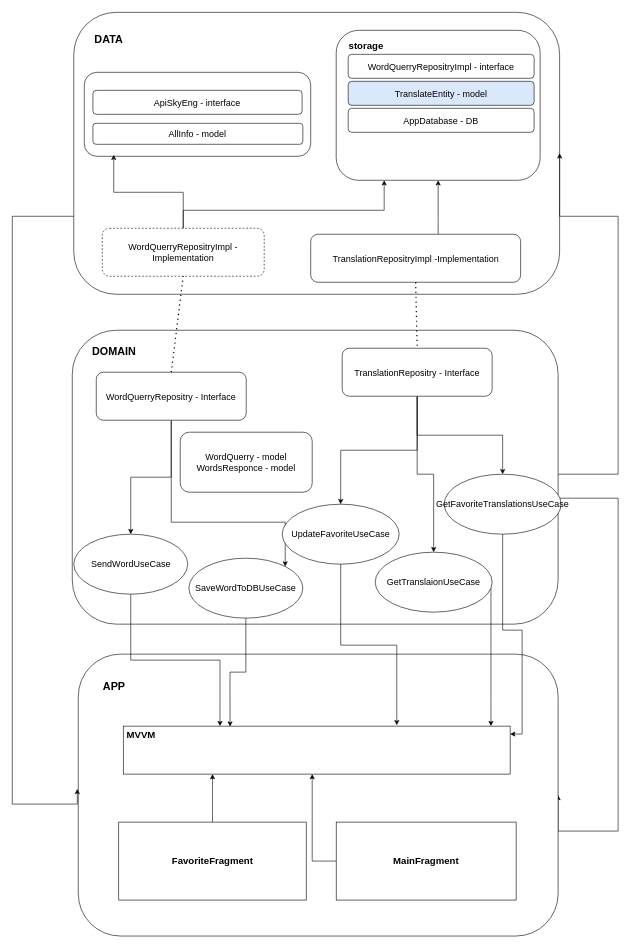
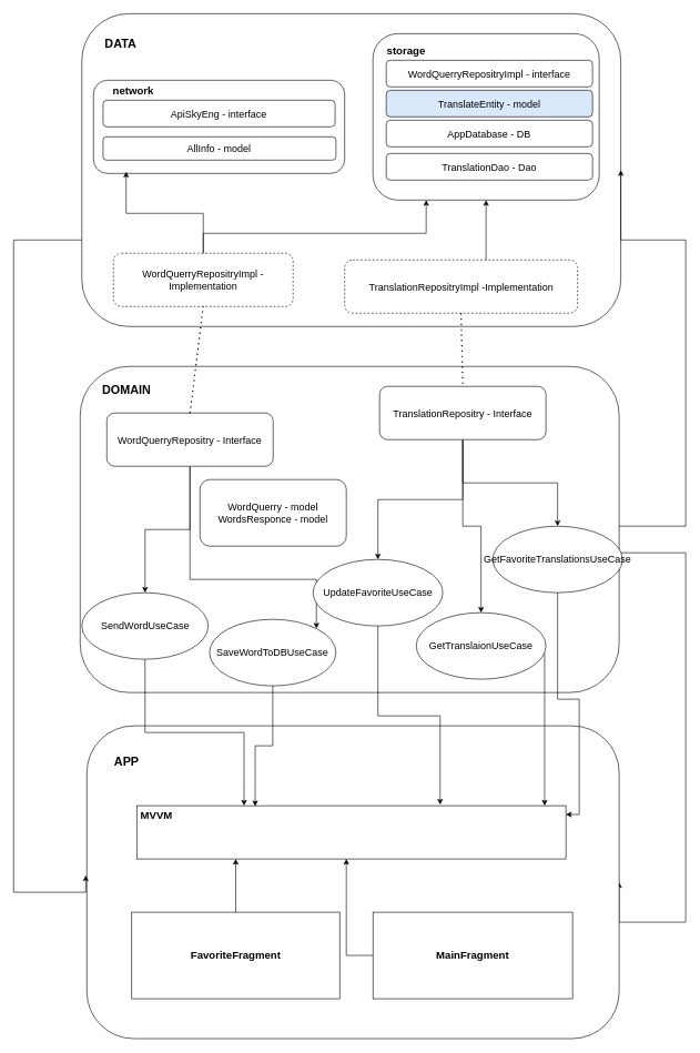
+ <mxCell id="32" value="&lt;b style=&quot;font-size: 16px;&quot;&gt;network&lt;/b&gt;" style="text;html=1;align=center;verticalAlign=middle;whiteSpace=wrap;rounded=0;fontSize=16;" parent="1" vertex="1"><mxGeometry x="170" y="120" width="60" height="30" as="geometry" /></mxCell>
+ <mxCell id="39" value="&lt;span style=&quot;font-size: 15px;&quot;&gt;TranslationDao - Dao&lt;/span&gt;" style="rounded=1;whiteSpace=wrap;html=1;" parent="1" vertex="1"><mxGeometry x="580" y="230" width="310" height="40" as="geometry" /></mxCell>
- <mxCell id="45" value="&lt;span style=&quot;font-size: 15px;&quot;&gt;TranslationRepositryImpl&lt;/span&gt;&lt;span style=&quot;font-size: 15px;&quot;&gt;&amp;nbsp;-Implementation&lt;/span&gt;" style="rounded=1;whiteSpace=wrap;html=1;" parent="1" vertex="1"><mxGeometry x="517.5" y="390" width="350" height="80" as="geometry" /></mxCell>
+ <mxCell id="45" value="&lt;span style=&quot;font-size: 15px;&quot;&gt;TranslationRepositryImpl&lt;/span&gt;&lt;span style=&quot;font-size: 15px;&quot;&gt;&amp;nbsp;-Implementation&lt;/span&gt;" style="rounded=1;whiteSpace=wrap;html=1;dashed=1;" parent="1" vertex="1"><mxGeometry x="517.5" y="390" width="350" height="80" as="geometry" /></mxCell>
